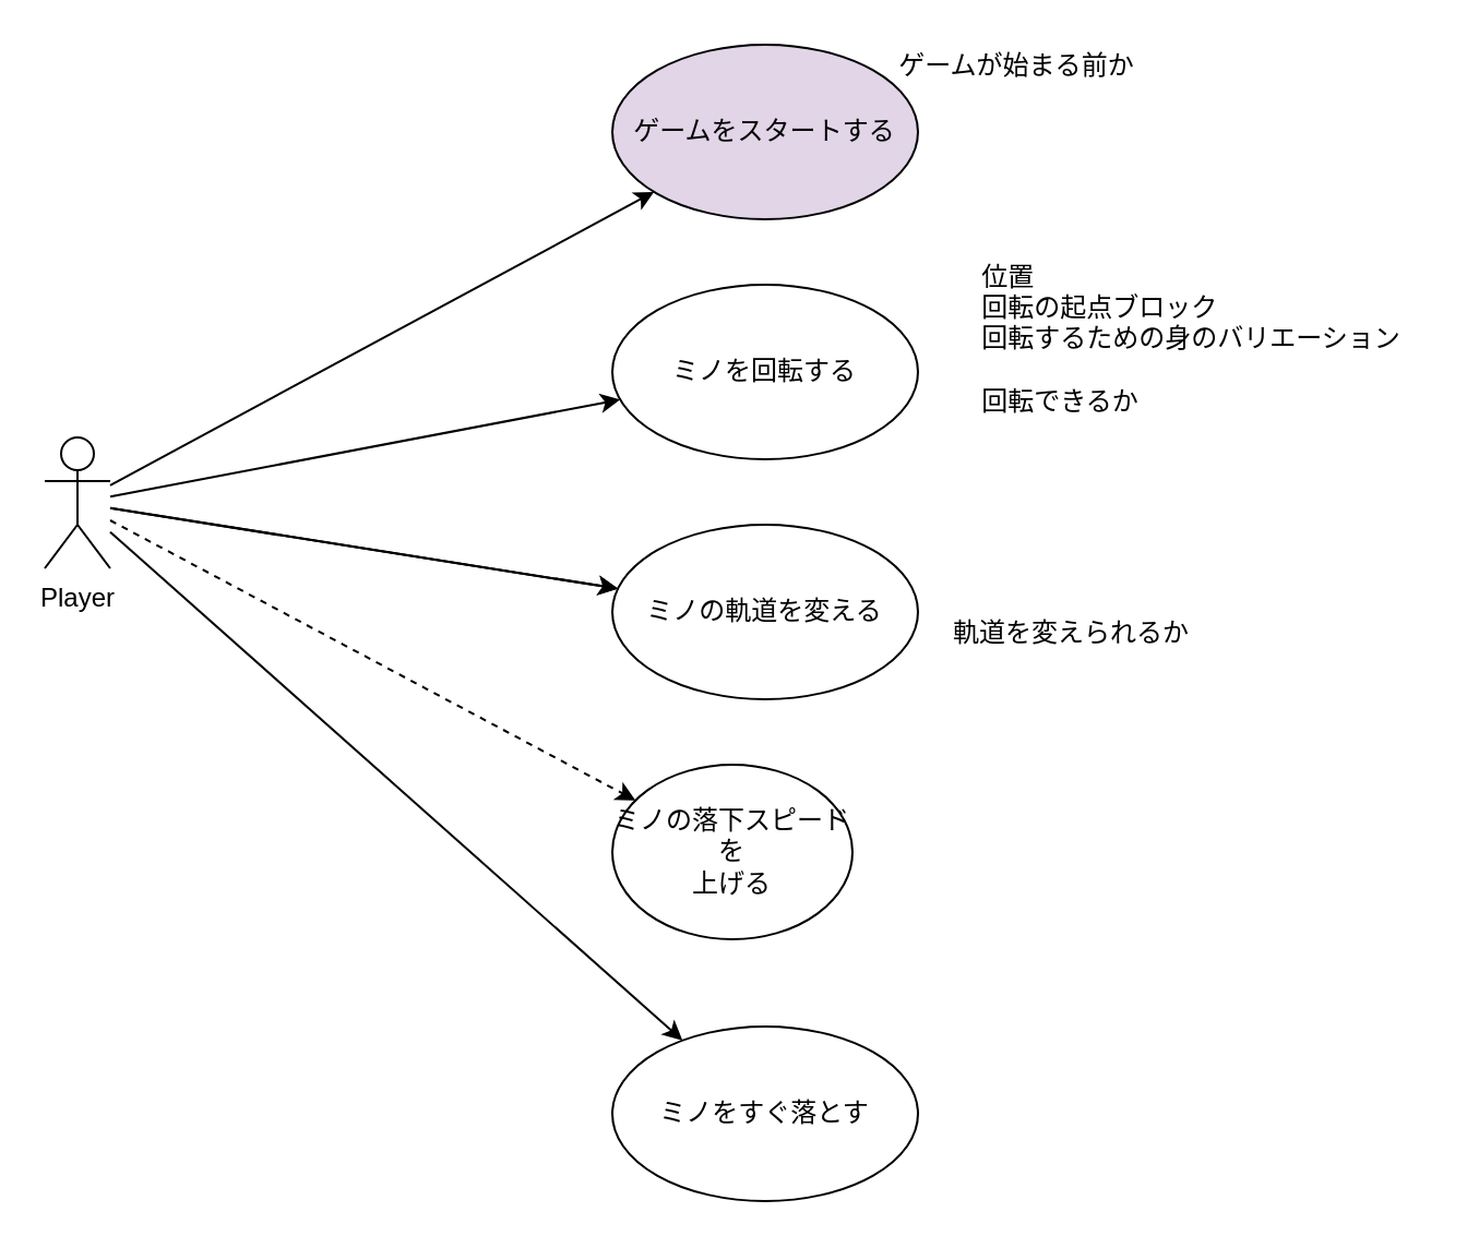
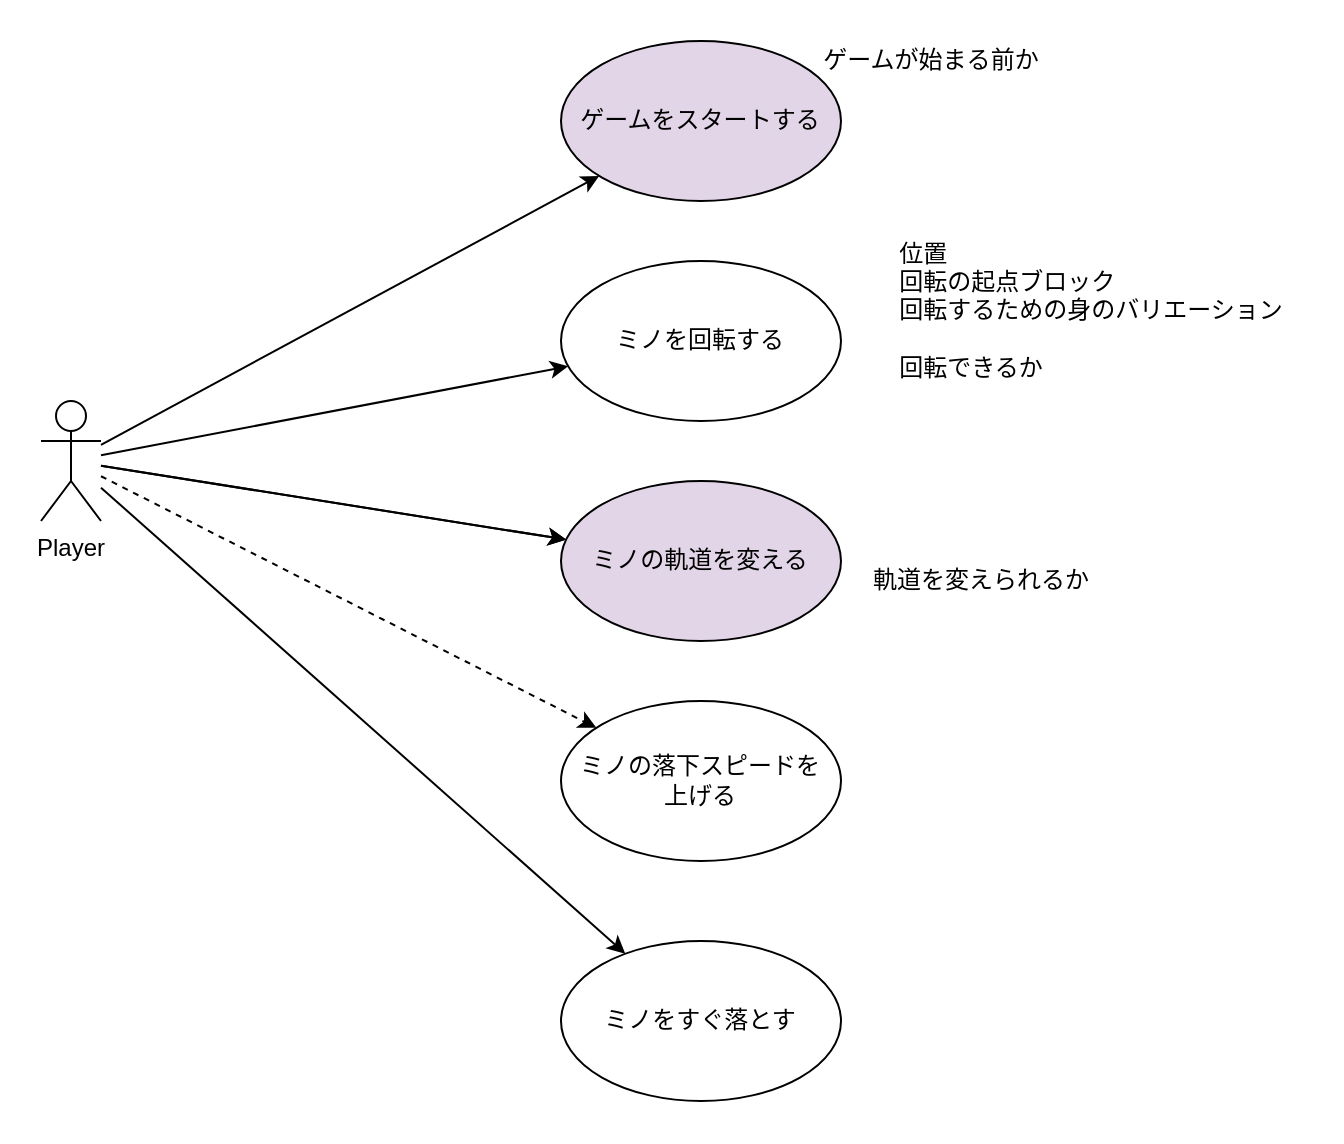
- <mxCell id="11" value="ミノの軌道を変える" style="ellipse;whiteSpace=wrap;html=1;" parent="1" vertex="1"><mxGeometry x="280" y="240" width="140" height="80" as="geometry" /></mxCell>
+ <mxCell id="11" value="ミノの軌道を変える" style="ellipse;whiteSpace=wrap;html=1;fillColor=#e1d5e7;" parent="1" vertex="1"><mxGeometry x="280" y="240" width="140" height="80" as="geometry" /></mxCell>
- <mxCell id="12" value="ミノの落下スピードを&lt;br&gt;上げる" style="ellipse;whiteSpace=wrap;html=1;" parent="1" vertex="1"><mxGeometry x="280" y="350" width="110" height="80" as="geometry" /></mxCell>
+ <mxCell id="12" value="ミノの落下スピードを&lt;br&gt;上げる" style="ellipse;whiteSpace=wrap;html=1;" parent="1" vertex="1"><mxGeometry x="280" y="350" width="140" height="80" as="geometry" /></mxCell>
